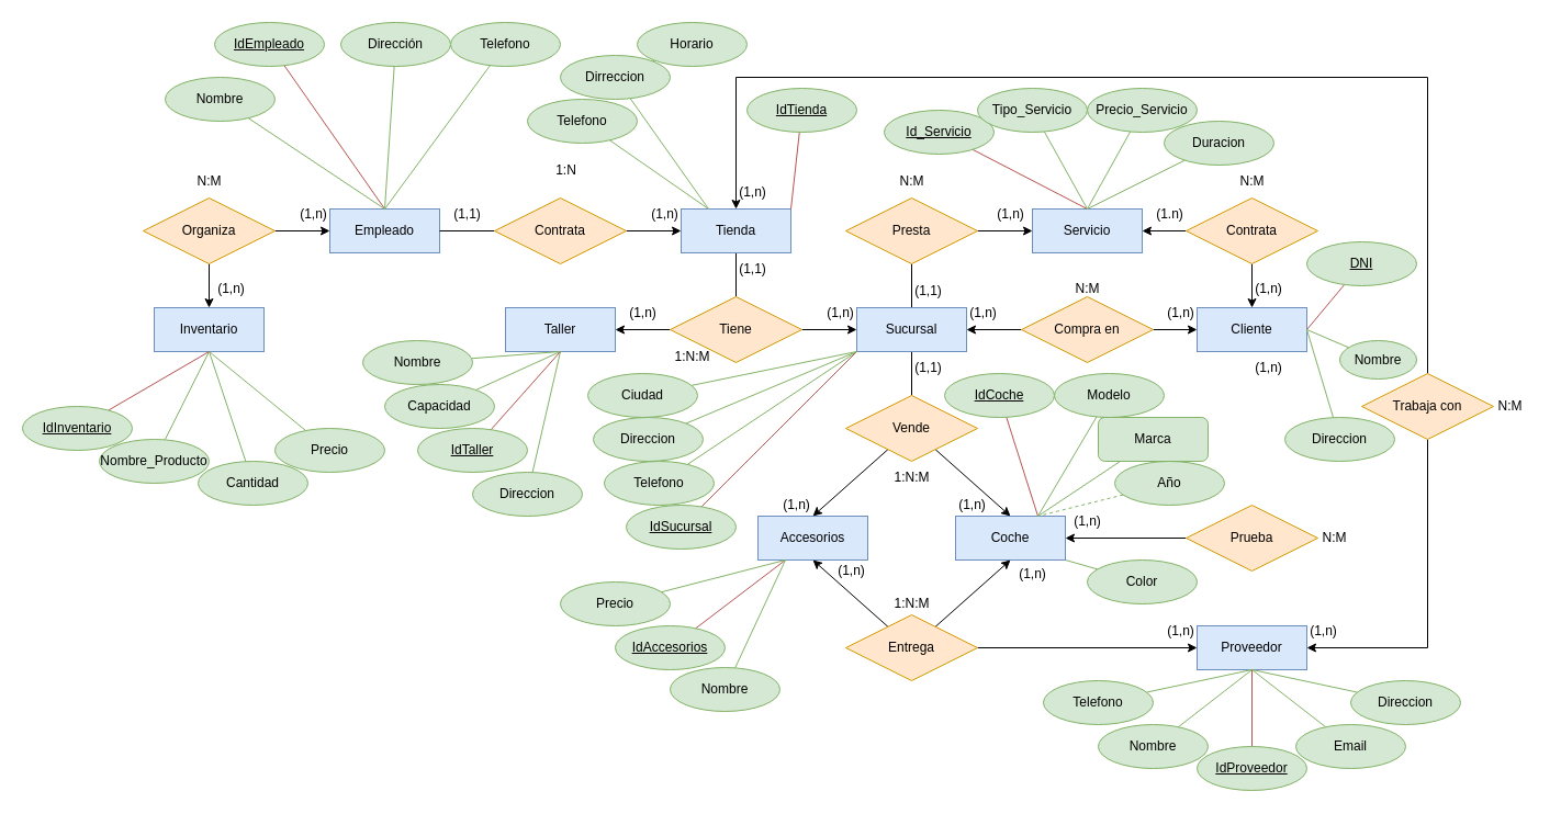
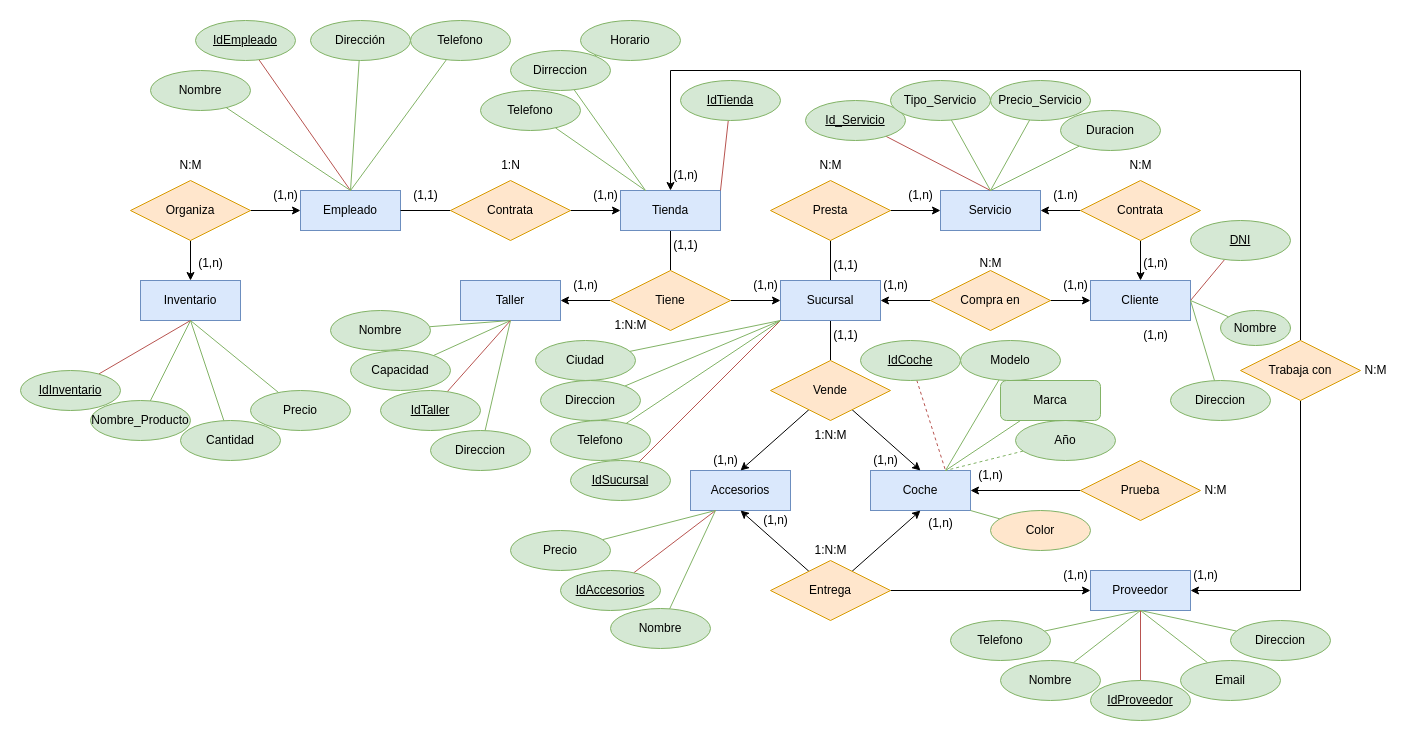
- <mxCell id="52" value="1:N" style="text;html=1;align=center;verticalAlign=middle;resizable=0;points=[];autosize=1;" vertex="1" parent="1"><mxGeometry x="495" y="140" width="40" height="30" as="geometry" /></mxCell>
+ <mxCell id="52" value="1:N" style="text;html=1;align=center;verticalAlign=middle;resizable=0;points=[];autosize=1;" vertex="1" parent="1"><mxGeometry x="490" y="150" width="40" height="30" as="geometry" /></mxCell>
- <mxCell id="106" style="rounded=0;orthogonalLoop=1;jettySize=auto;html=1;entryX=0.75;entryY=0;entryDx=0;entryDy=0;endArrow=none;endFill=0;fillColor=#f8cecc;strokeColor=#b85450;" edge="1" parent="1" source="107" target="14"><mxGeometry relative="1" as="geometry" /></mxCell>
+ <mxCell id="106" style="rounded=0;orthogonalLoop=1;jettySize=auto;html=1;entryX=0.75;entryY=0;entryDx=0;entryDy=0;endArrow=none;endFill=0;fillColor=#f8cecc;strokeColor=#b85450;dashed=1;" edge="1" parent="1" source="107" target="14"><mxGeometry relative="1" as="geometry" /></mxCell>
- <mxCell id="131" value="Color" style="ellipse;whiteSpace=wrap;html=1;align=center;fillColor=#d5e8d4;strokeColor=#82b366;" vertex="1" parent="1"><mxGeometry x="990" y="510" width="100" height="40" as="geometry" /></mxCell>
+ <mxCell id="131" value="Color" style="ellipse;whiteSpace=wrap;html=1;align=center;fillColor=#ffe6cc;strokeColor=#82b366;" vertex="1" parent="1"><mxGeometry x="990" y="510" width="100" height="40" as="geometry" /></mxCell>
